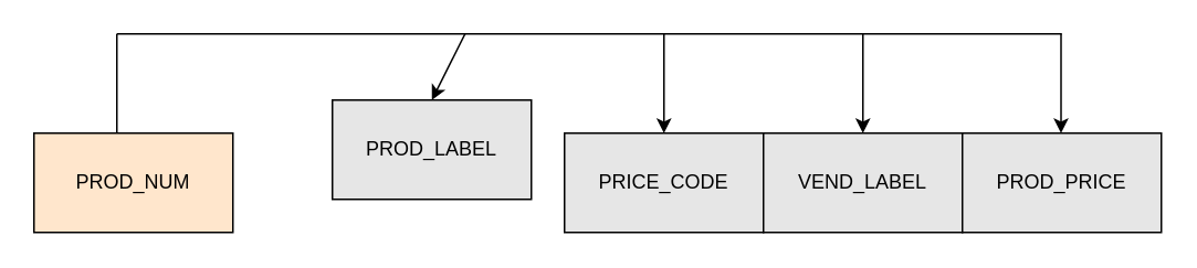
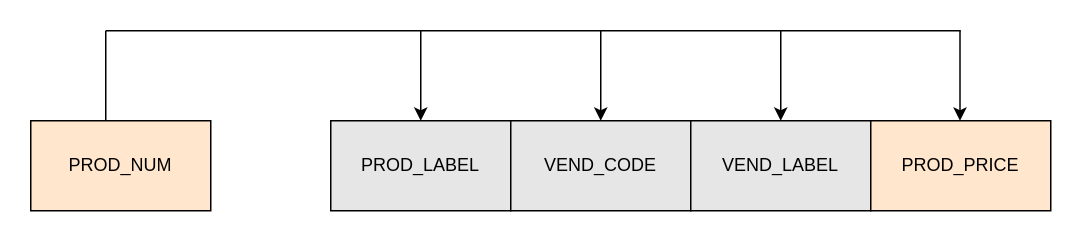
- <mxCell id="2" value="PROD_LABEL" style="rounded=0;whiteSpace=wrap;html=1;fillColor=#E6E6E6;" vertex="1" parent="1"><mxGeometry x="200" y="60" width="120" height="60" as="geometry" /></mxCell>
+ <mxCell id="2" value="PROD_LABEL" style="rounded=0;whiteSpace=wrap;html=1;fillColor=#E6E6E6;" vertex="1" parent="1"><mxGeometry x="220" y="80" width="120" height="60" as="geometry" /></mxCell>
- <mxCell id="3" value="PRICE_CODE" style="rounded=0;whiteSpace=wrap;html=1;fillColor=#E6E6E6;" vertex="1" parent="1"><mxGeometry x="340" y="80" width="120" height="60" as="geometry" /></mxCell>
+ <mxCell id="3" value="VEND_CODE" style="rounded=0;whiteSpace=wrap;html=1;fillColor=#E6E6E6;" vertex="1" parent="1"><mxGeometry x="340" y="80" width="120" height="60" as="geometry" /></mxCell>
- <mxCell id="6" value="PROD_PRICE" style="rounded=0;whiteSpace=wrap;html=1;fillColor=#E6E6E6;" vertex="1" parent="1"><mxGeometry x="580" y="80" width="120" height="60" as="geometry" /></mxCell>
+ <mxCell id="6" value="PROD_PRICE" style="rounded=0;whiteSpace=wrap;html=1;fillColor=#ffe6cc;" vertex="1" parent="1"><mxGeometry x="580" y="80" width="120" height="60" as="geometry" /></mxCell>
